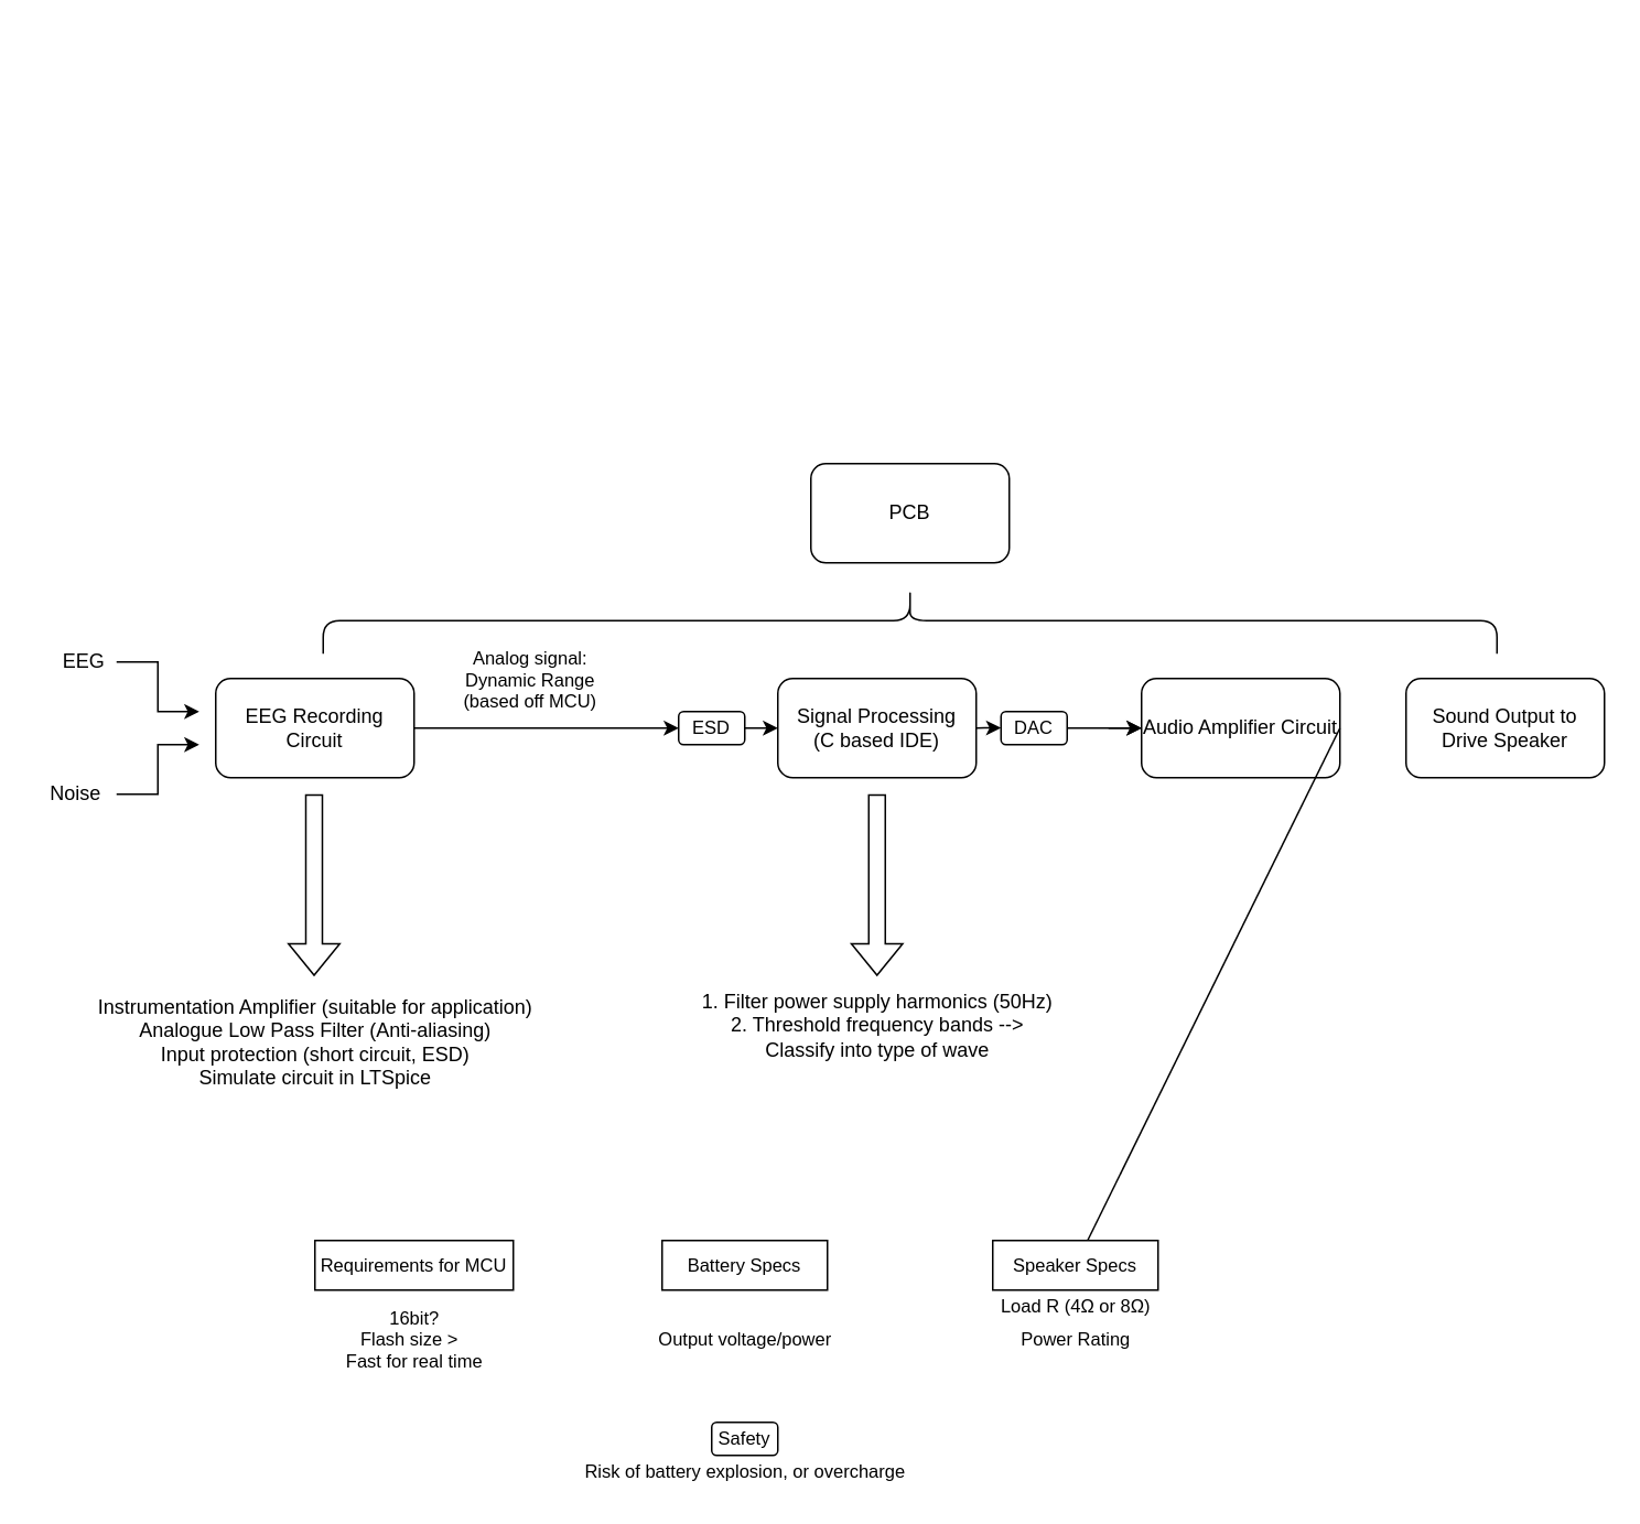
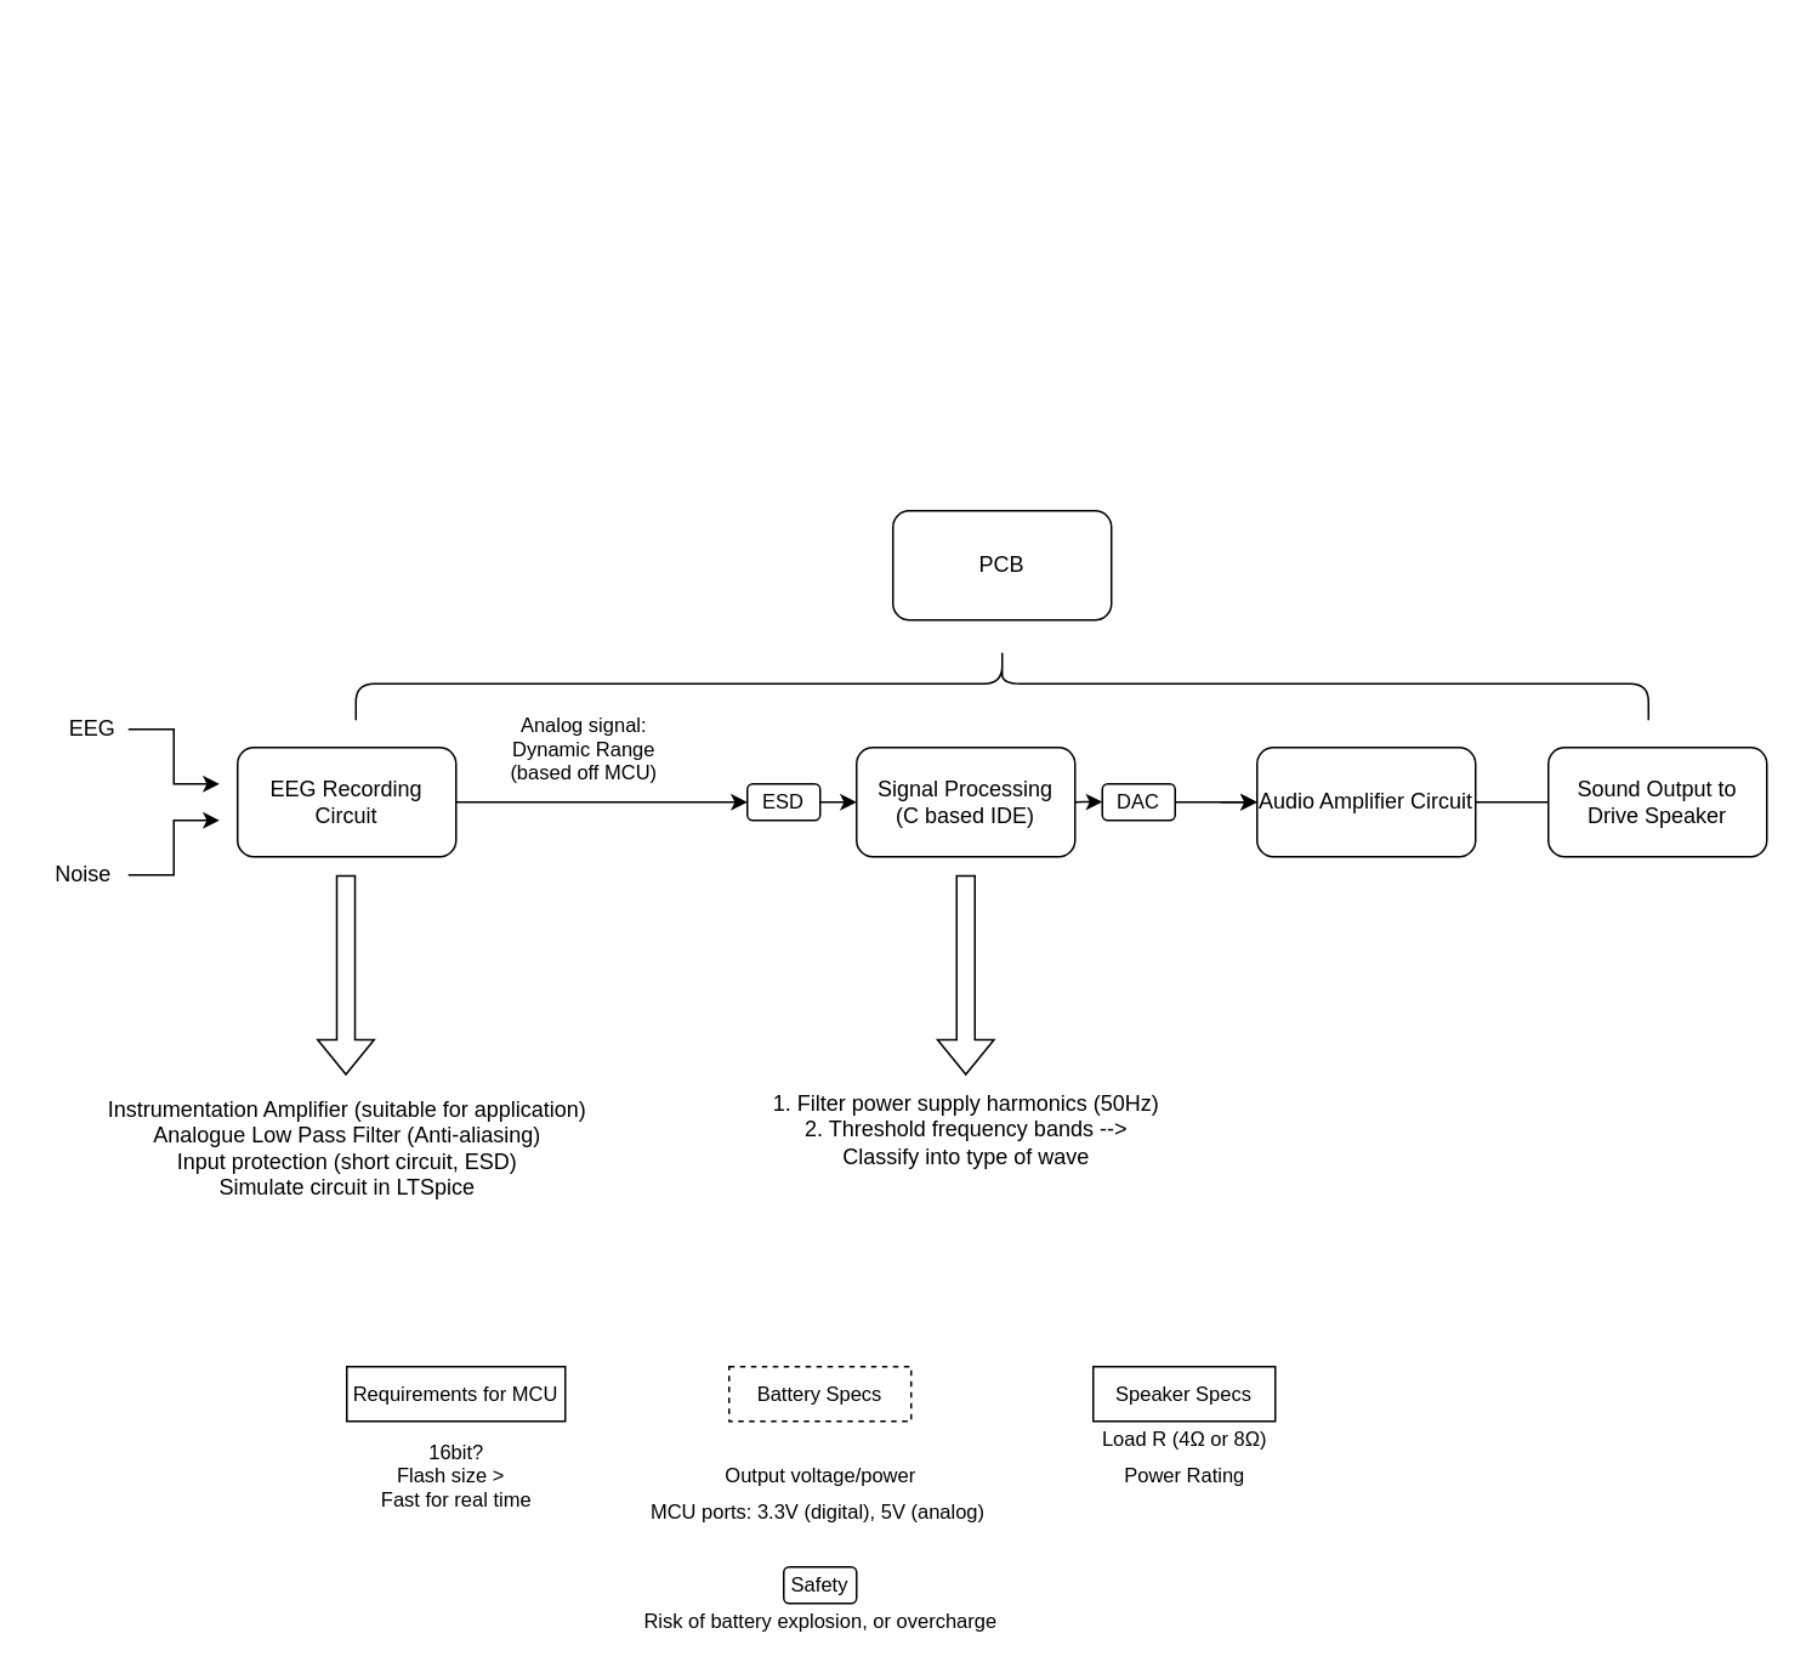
- <mxCell id="14" value="" style="endArrow=none;html=1;rounded=0;exitX=1;exitY=0.5;exitDx=0;exitDy=0;" edge="1" parent="1" source="10" target="31"><mxGeometry width="50" height="50" relative="1" as="geometry"><mxPoint x="760" y="440" as="sourcePoint" /><mxPoint x="930" y="439.41" as="targetPoint" /></mxGeometry></mxCell>
+ <mxCell id="14" value="" style="endArrow=none;html=1;rounded=0;exitX=1;exitY=0.5;exitDx=0;exitDy=0;entryX=0;entryY=0.5;entryDx=0;entryDy=0;" edge="1" parent="1" source="10" target="13"><mxGeometry width="50" height="50" relative="1" as="geometry"><mxPoint x="760" y="440" as="sourcePoint" /><mxPoint x="930" y="439.41" as="targetPoint" /></mxGeometry></mxCell>
- <mxCell id="28" value="Battery Specs" style="whiteSpace=wrap;html=1;fontSize=11;" vertex="1" parent="1"><mxGeometry x="400" y="750" width="100" height="30" as="geometry" /></mxCell>
+ <mxCell id="28" value="Battery Specs" style="whiteSpace=wrap;html=1;fontSize=11;dashed=1;" vertex="1" parent="1"><mxGeometry x="400" y="750" width="100" height="30" as="geometry" /></mxCell>
+ <mxCell id="30" value="MCU ports: 3.3V (digital), 5V (analog)&amp;nbsp;" style="text;html=1;align=center;verticalAlign=middle;resizable=0;points=[];autosize=1;strokeColor=none;fillColor=none;fontSize=11;" vertex="1" parent="1"><mxGeometry x="350" y="820" width="200" height="20" as="geometry" /></mxCell>
